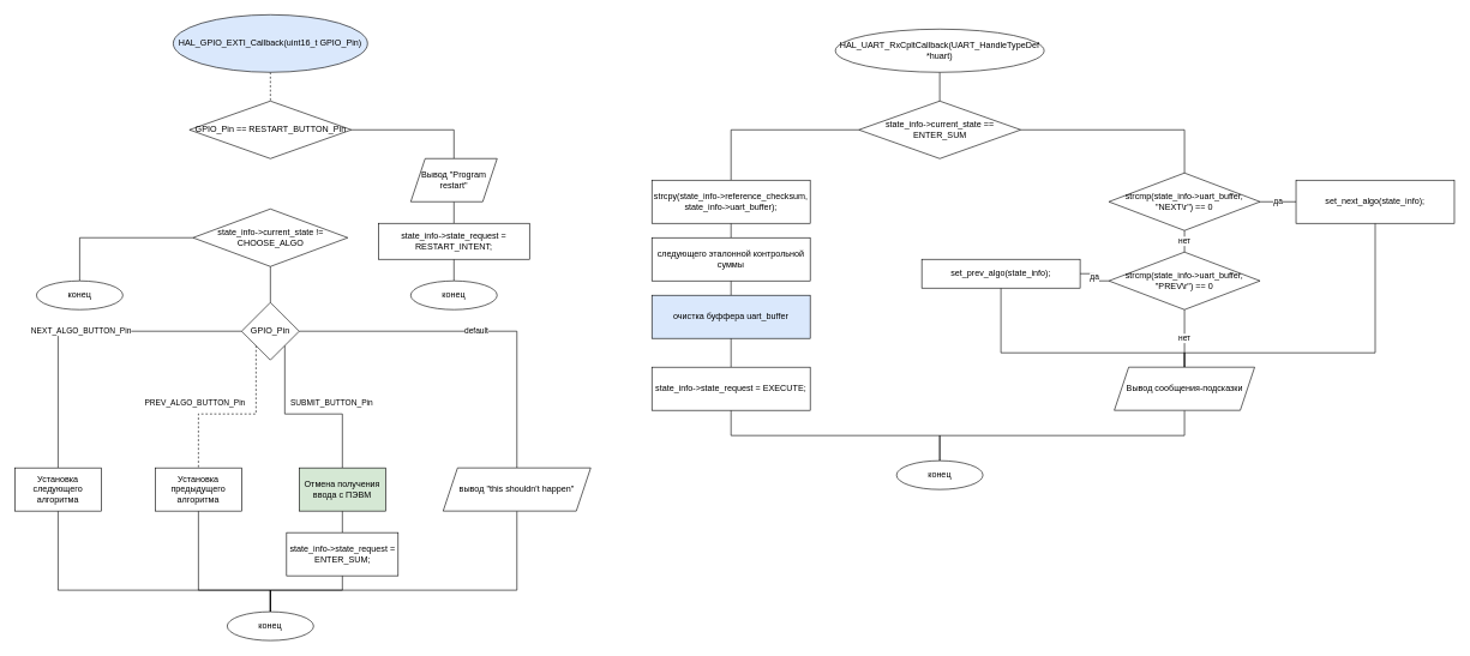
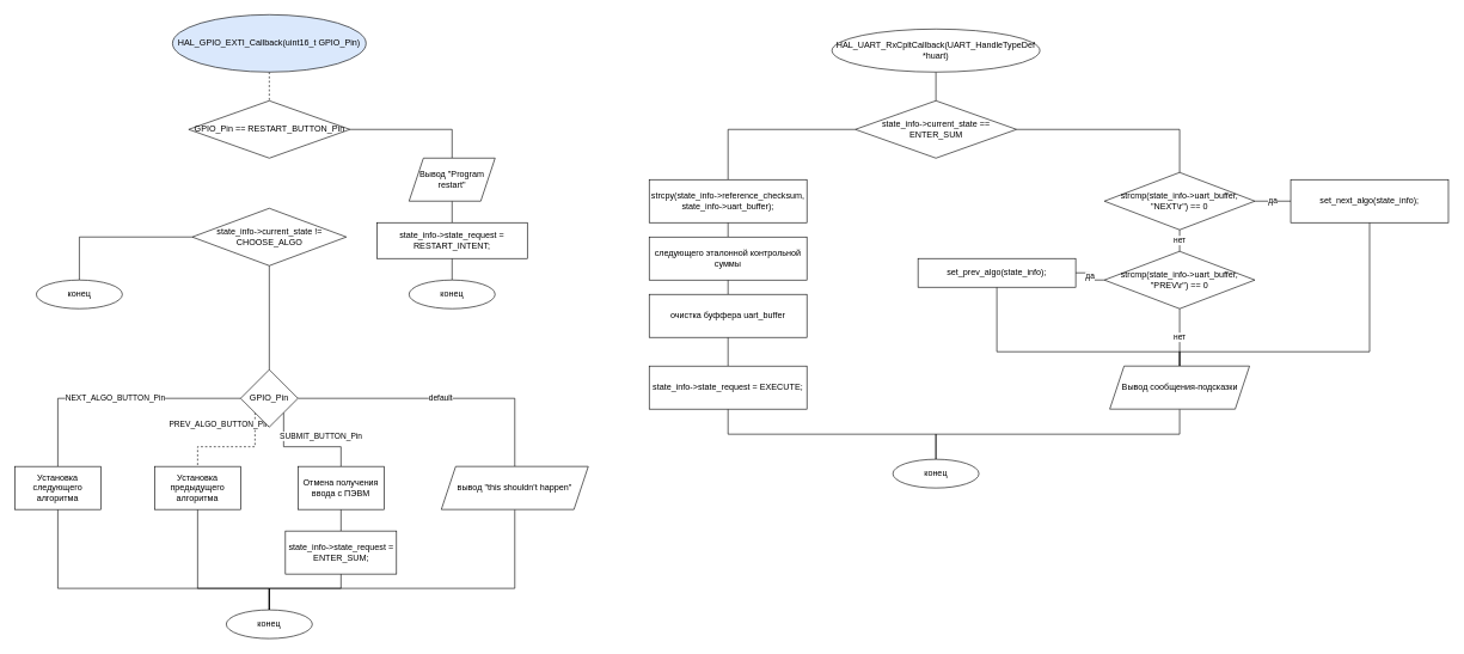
- <mxCell id="41" value="очистка буффера uart_buffer" style="rounded=0;whiteSpace=wrap;html=1;fillColor=#dae8fc;" vertex="1" parent="1"><mxGeometry x="905" y="410" width="220" height="60" as="geometry" /></mxCell>
+ <mxCell id="41" value="очистка буффера uart_buffer" style="rounded=0;whiteSpace=wrap;html=1;" vertex="1" parent="1"><mxGeometry x="905" y="410" width="220" height="60" as="geometry" /></mxCell>
- <mxCell id="19" value="GPIO_Pin" style="rhombus;whiteSpace=wrap;html=1;" vertex="1" parent="1"><mxGeometry x="335" y="420" width="80" height="80" as="geometry" /></mxCell>
+ <mxCell id="19" value="GPIO_Pin" style="rhombus;whiteSpace=wrap;html=1;" vertex="1" parent="1"><mxGeometry x="335" y="515" width="80" height="80" as="geometry" /></mxCell>
- <mxCell id="25" value="Отмена получения ввода с ПЭВМ" style="rounded=0;whiteSpace=wrap;html=1;fillColor=#d5e8d4;" vertex="1" parent="1"><mxGeometry x="415" y="650" width="120" height="60" as="geometry" /></mxCell>
+ <mxCell id="25" value="Отмена получения ввода с ПЭВМ" style="rounded=0;whiteSpace=wrap;html=1;" vertex="1" parent="1"><mxGeometry x="415" y="650" width="120" height="60" as="geometry" /></mxCell>
